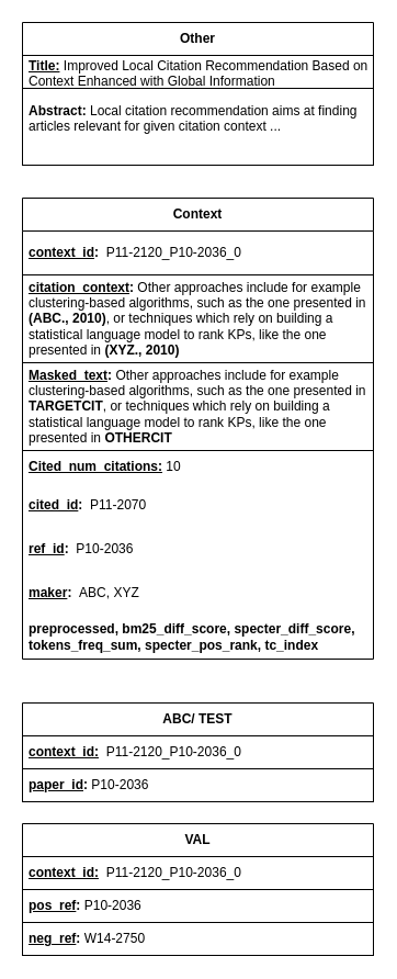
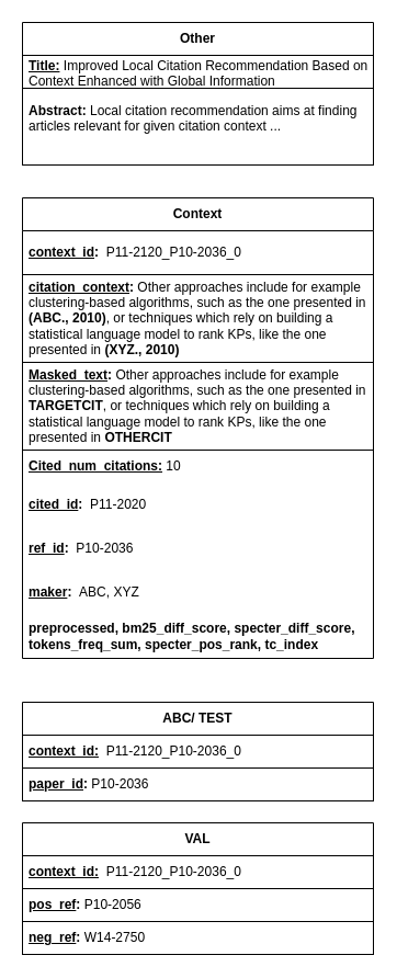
- <mxCell id="10" value="&lt;b&gt;&lt;u&gt;cited_id&lt;/u&gt;: &lt;/b&gt;&amp;nbsp;P11-2070" style="text;strokeColor=none;fillColor=none;align=left;verticalAlign=middle;spacingLeft=4;spacingRight=4;overflow=hidden;points=[[0,0.5],[1,0.5]];portConstraint=eastwest;rotatable=0;whiteSpace=wrap;html=1;" vertex="1" parent="5"><mxGeometry y="260" width="320" height="40" as="geometry" /></mxCell>
+ <mxCell id="10" value="&lt;b&gt;&lt;u&gt;cited_id&lt;/u&gt;: &lt;/b&gt;&amp;nbsp;P11-2020" style="text;strokeColor=none;fillColor=none;align=left;verticalAlign=middle;spacingLeft=4;spacingRight=4;overflow=hidden;points=[[0,0.5],[1,0.5]];portConstraint=eastwest;rotatable=0;whiteSpace=wrap;html=1;" vertex="1" parent="5"><mxGeometry y="260" width="320" height="40" as="geometry" /></mxCell>
- <mxCell id="19" value="&lt;b&gt;&lt;u&gt;pos_ref&lt;/u&gt;:&amp;nbsp;&lt;/b&gt;P10-2036&lt;b&gt;&lt;br&gt;&lt;/b&gt;" style="text;strokeColor=default;fillColor=none;align=left;verticalAlign=middle;spacingLeft=4;spacingRight=4;overflow=hidden;points=[[0,0.5],[1,0.5]];portConstraint=eastwest;rotatable=0;whiteSpace=wrap;html=1;rounded=0;" vertex="1" parent="17"><mxGeometry y="60" width="320" height="30" as="geometry" /></mxCell>
+ <mxCell id="19" value="&lt;b&gt;&lt;u&gt;pos_ref&lt;/u&gt;:&amp;nbsp;&lt;/b&gt;P10-2056&lt;b&gt;&lt;br&gt;&lt;/b&gt;" style="text;strokeColor=default;fillColor=none;align=left;verticalAlign=middle;spacingLeft=4;spacingRight=4;overflow=hidden;points=[[0,0.5],[1,0.5]];portConstraint=eastwest;rotatable=0;whiteSpace=wrap;html=1;rounded=0;" vertex="1" parent="17"><mxGeometry y="60" width="320" height="30" as="geometry" /></mxCell>
